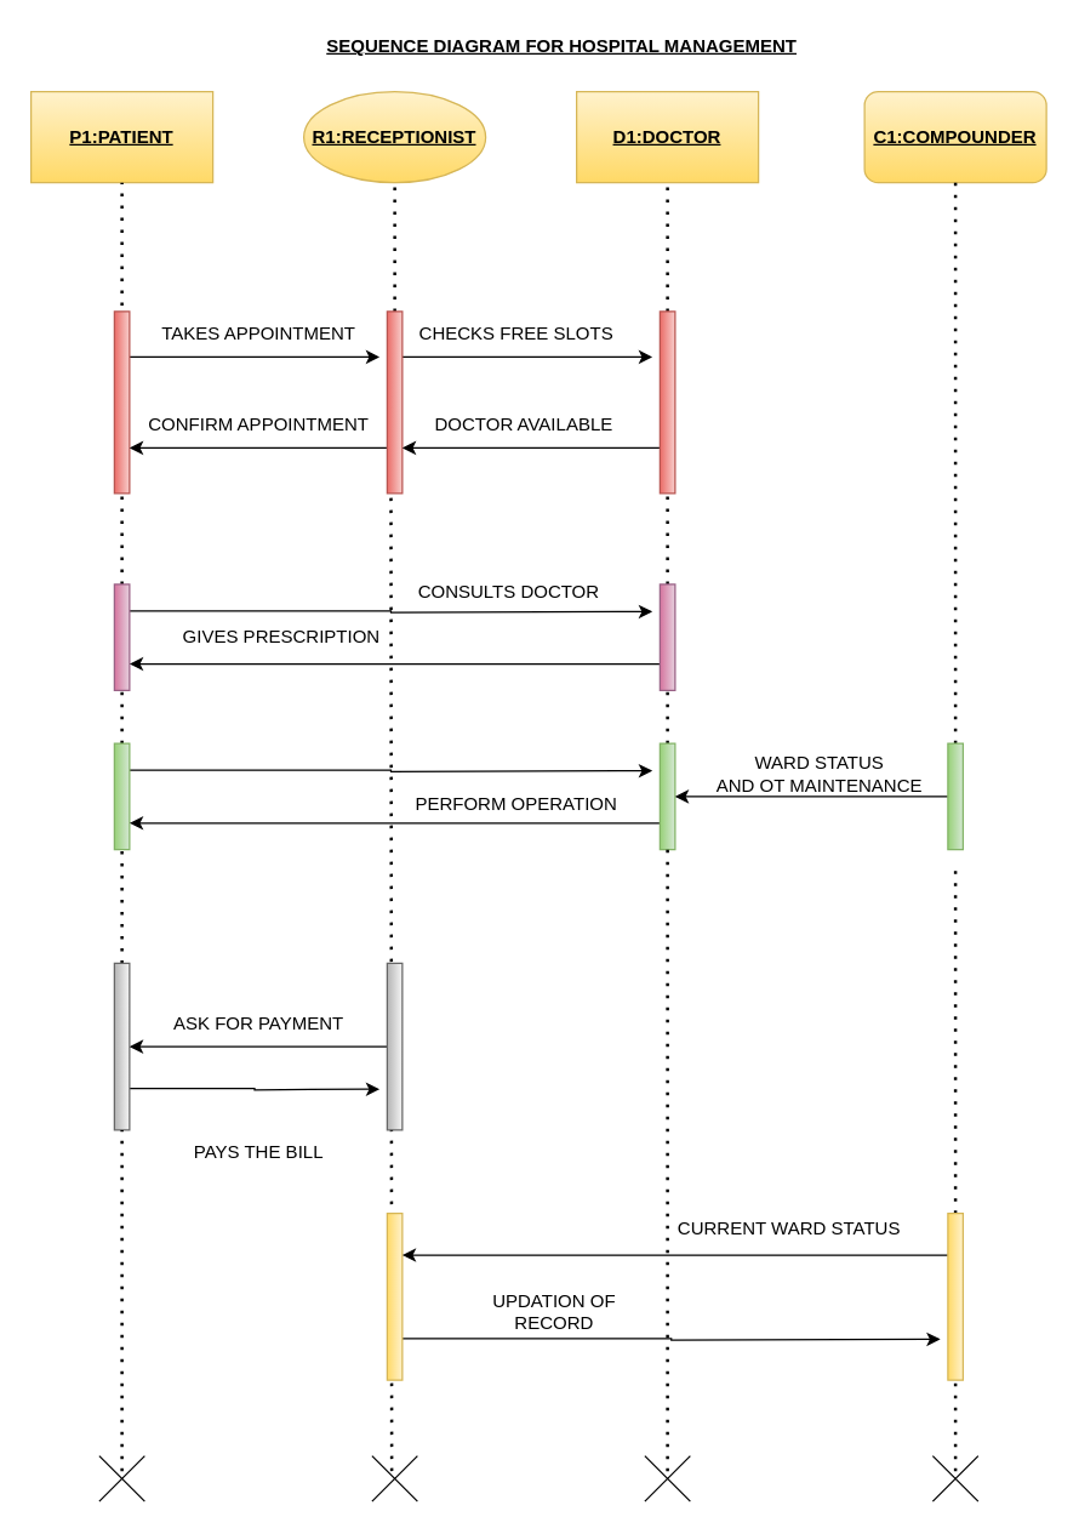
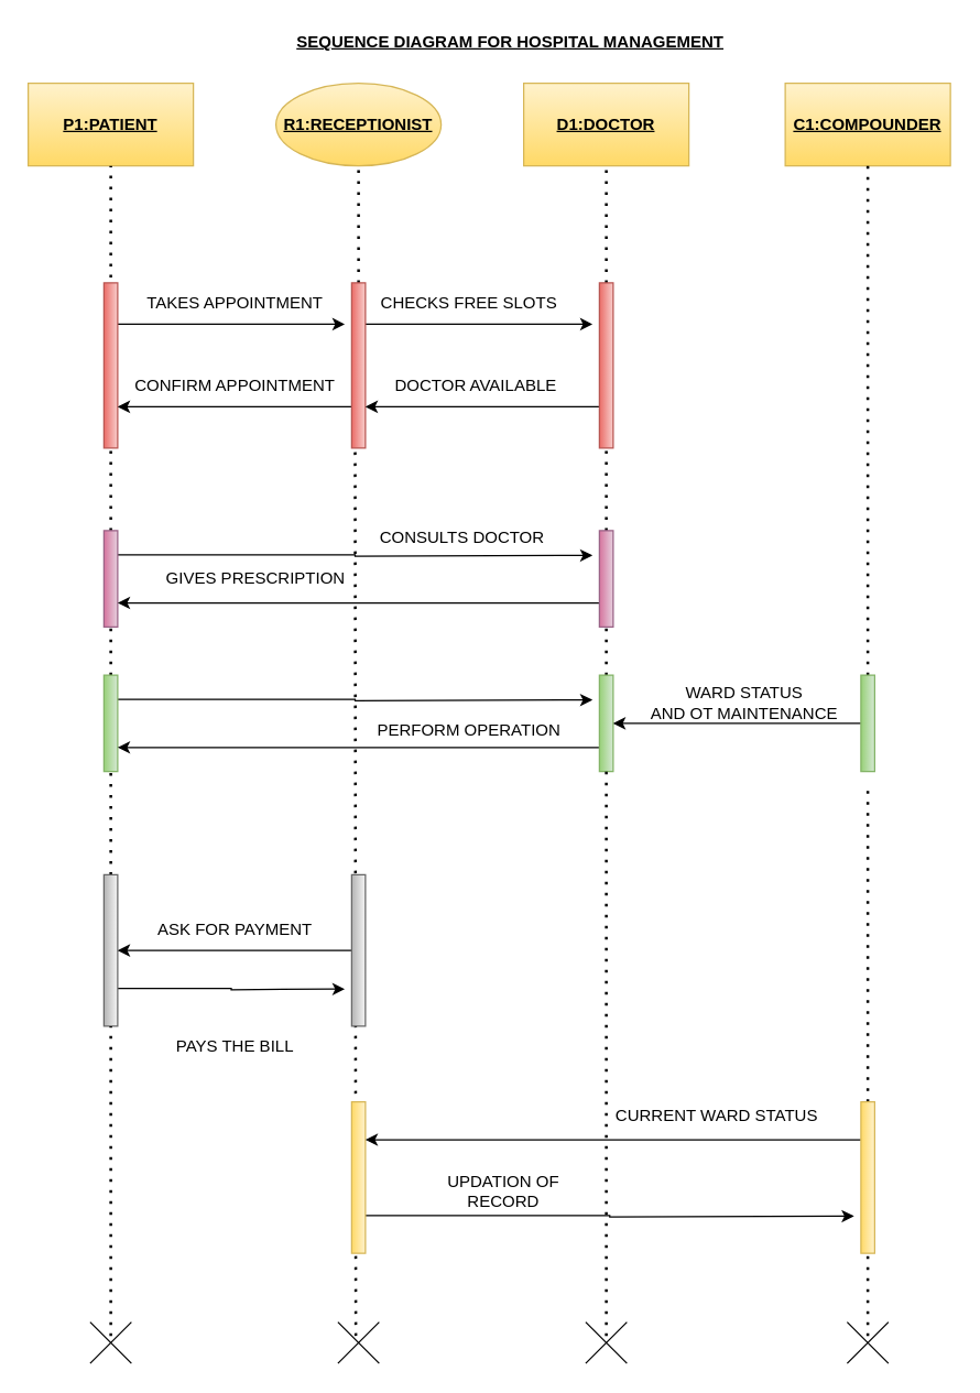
- <mxCell id="5" value="&lt;u&gt;&lt;b&gt;C1:COMPOUNDER&lt;/b&gt;&lt;/u&gt;" style="whiteSpace=wrap;html=1;gradientColor=#ffd966;fillColor=#fff2cc;strokeColor=#d6b656;rounded=1;" vertex="1" parent="1"><mxGeometry x="570" y="60" width="120" height="60" as="geometry" /></mxCell>
+ <mxCell id="5" value="&lt;u&gt;&lt;b&gt;C1:COMPOUNDER&lt;/b&gt;&lt;/u&gt;" style="rounded=0;whiteSpace=wrap;html=1;gradientColor=#ffd966;fillColor=#fff2cc;strokeColor=#d6b656;" vertex="1" parent="1"><mxGeometry x="570" y="60" width="120" height="60" as="geometry" /></mxCell>
